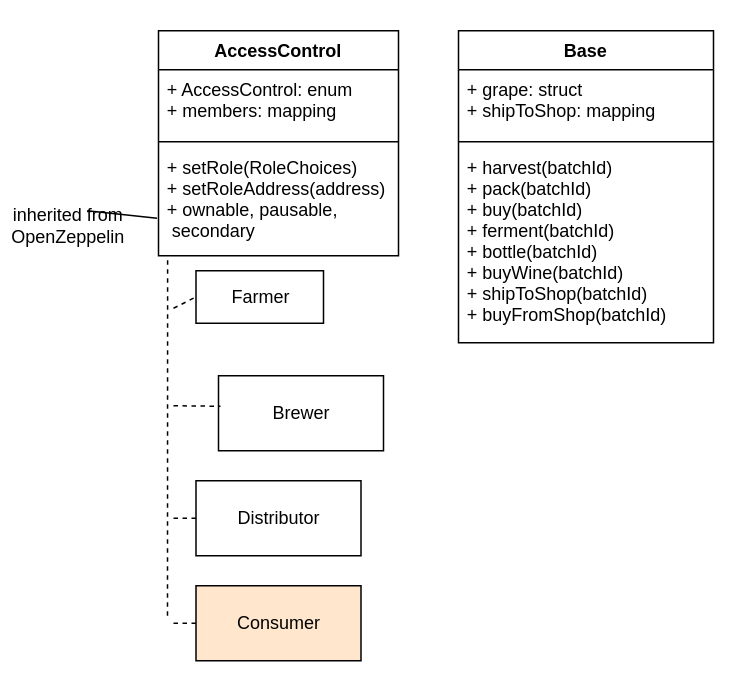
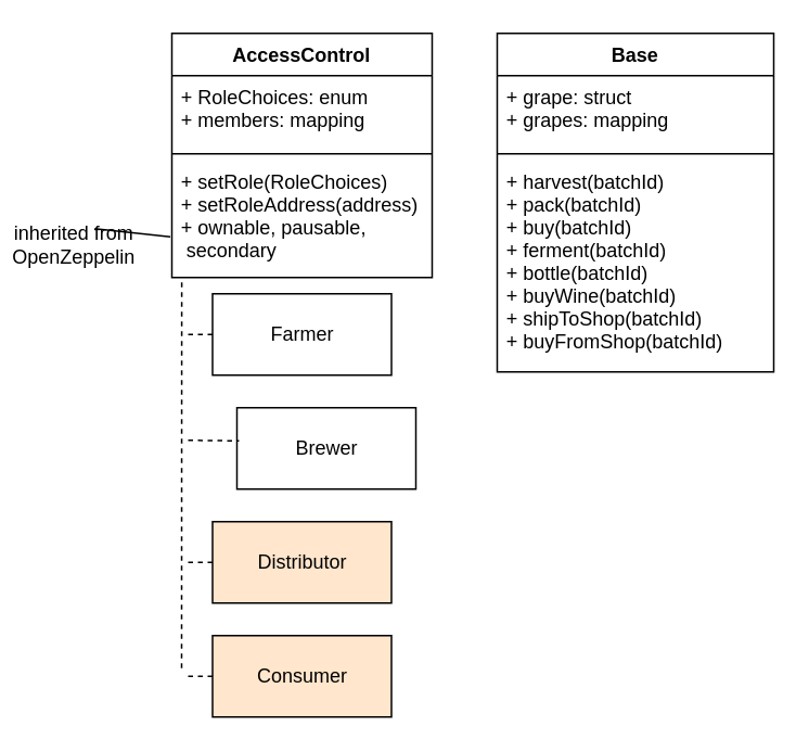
- <mxCell id="7" value="+ AccessControl: enum&#10;+ members: mapping&#10;&#10;" style="text;strokeColor=none;fillColor=none;align=left;verticalAlign=top;spacingLeft=4;spacingRight=4;overflow=hidden;rotatable=0;points=[[0,0.5],[1,0.5]];portConstraint=eastwest;" parent="6" vertex="1"><mxGeometry y="26" width="160" height="44" as="geometry" /></mxCell>
+ <mxCell id="7" value="+ RoleChoices: enum&#10;+ members: mapping&#10;&#10;" style="text;strokeColor=none;fillColor=none;align=left;verticalAlign=top;spacingLeft=4;spacingRight=4;overflow=hidden;rotatable=0;points=[[0,0.5],[1,0.5]];portConstraint=eastwest;" parent="6" vertex="1"><mxGeometry y="26" width="160" height="44" as="geometry" /></mxCell>
- <mxCell id="3" value="+ grape: struct&#10;+ shipToShop: mapping&#10;" style="text;strokeColor=none;fillColor=none;align=left;verticalAlign=top;spacingLeft=4;spacingRight=4;overflow=hidden;rotatable=0;points=[[0,0.5],[1,0.5]];portConstraint=eastwest;" parent="2" vertex="1"><mxGeometry y="26" width="170" height="44" as="geometry" /></mxCell>
+ <mxCell id="3" value="+ grape: struct&#10;+ grapes: mapping&#10;" style="text;strokeColor=none;fillColor=none;align=left;verticalAlign=top;spacingLeft=4;spacingRight=4;overflow=hidden;rotatable=0;points=[[0,0.5],[1,0.5]];portConstraint=eastwest;" parent="2" vertex="1"><mxGeometry y="26" width="170" height="44" as="geometry" /></mxCell>
- <mxCell id="13" value="Farmer" style="html=1;" parent="1" vertex="1"><mxGeometry x="130" y="180" width="85" height="35" as="geometry" /></mxCell>
+ <mxCell id="13" value="Farmer" style="html=1;" parent="1" vertex="1"><mxGeometry x="130" y="180" width="110" height="50" as="geometry" /></mxCell>
- <mxCell id="15" value="Distributor" style="html=1;" parent="1" vertex="1"><mxGeometry x="130" y="320" width="110" height="50" as="geometry" /></mxCell>
+ <mxCell id="15" value="Distributor" style="html=1;fillColor=#ffe6cc;" parent="1" vertex="1"><mxGeometry x="130" y="320" width="110" height="50" as="geometry" /></mxCell>
